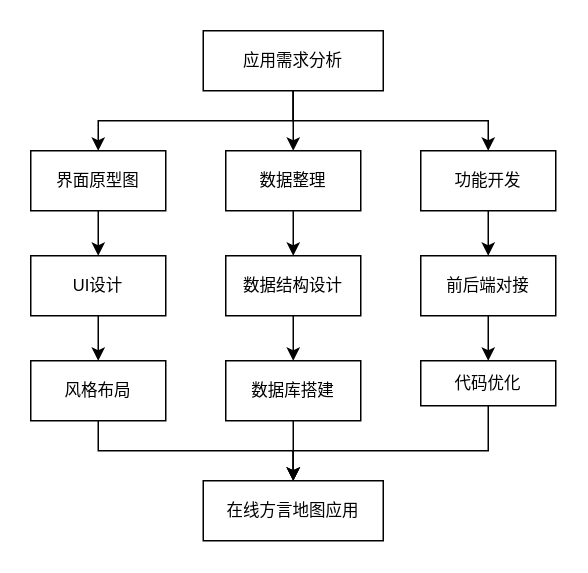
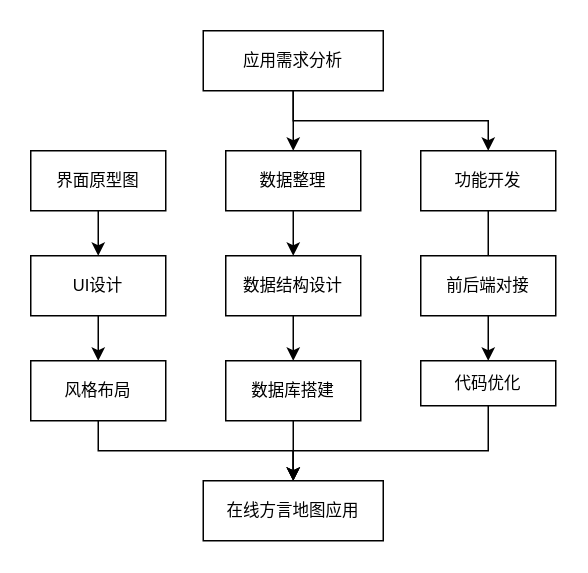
- <mxCell id="21" style="edgeStyle=orthogonalEdgeStyle;rounded=0;orthogonalLoop=1;jettySize=auto;html=1;" edge="1" parent="1" source="24" target="3"><mxGeometry relative="1" as="geometry"><Array as="points"><mxPoint x="195" y="80" /><mxPoint x="65" y="80" /></Array></mxGeometry></mxCell>
- <mxCell id="14" style="edgeStyle=orthogonalEdgeStyle;rounded=0;orthogonalLoop=1;jettySize=auto;html=1;" edge="1" parent="1" source="15" target="19"><mxGeometry relative="1" as="geometry" /></mxCell>
+ <mxCell id="14" style="edgeStyle=orthogonalEdgeStyle;rounded=0;orthogonalLoop=1;jettySize=auto;html=1;endArrow=none;" edge="1" parent="1" source="15" target="19"><mxGeometry relative="1" as="geometry" /></mxCell>
